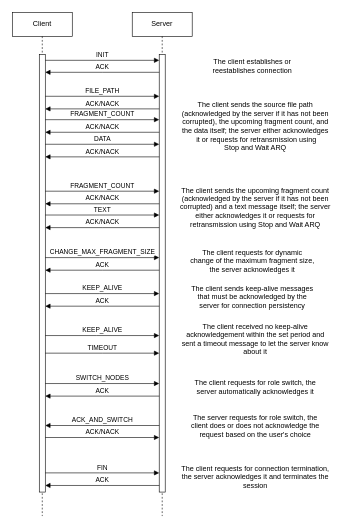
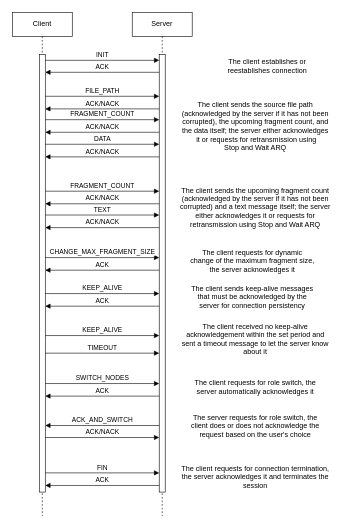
- <mxCell id="21" value="The client establishes or&lt;br&gt;reestablishes connection" style="text;html=1;align=center;verticalAlign=middle;resizable=0;points=[];autosize=1;strokeColor=none;fillColor=none;" parent="1" vertex="1"><mxGeometry x="340" y="90" width="160" height="40" as="geometry" /></mxCell>
+ <mxCell id="21" value="The client establishes or&lt;br&gt;reestablishes connection" style="text;html=1;align=center;verticalAlign=middle;resizable=0;points=[];autosize=1;strokeColor=none;fillColor=none;" parent="1" vertex="1"><mxGeometry x="365" y="90" width="160" height="40" as="geometry" /></mxCell>
